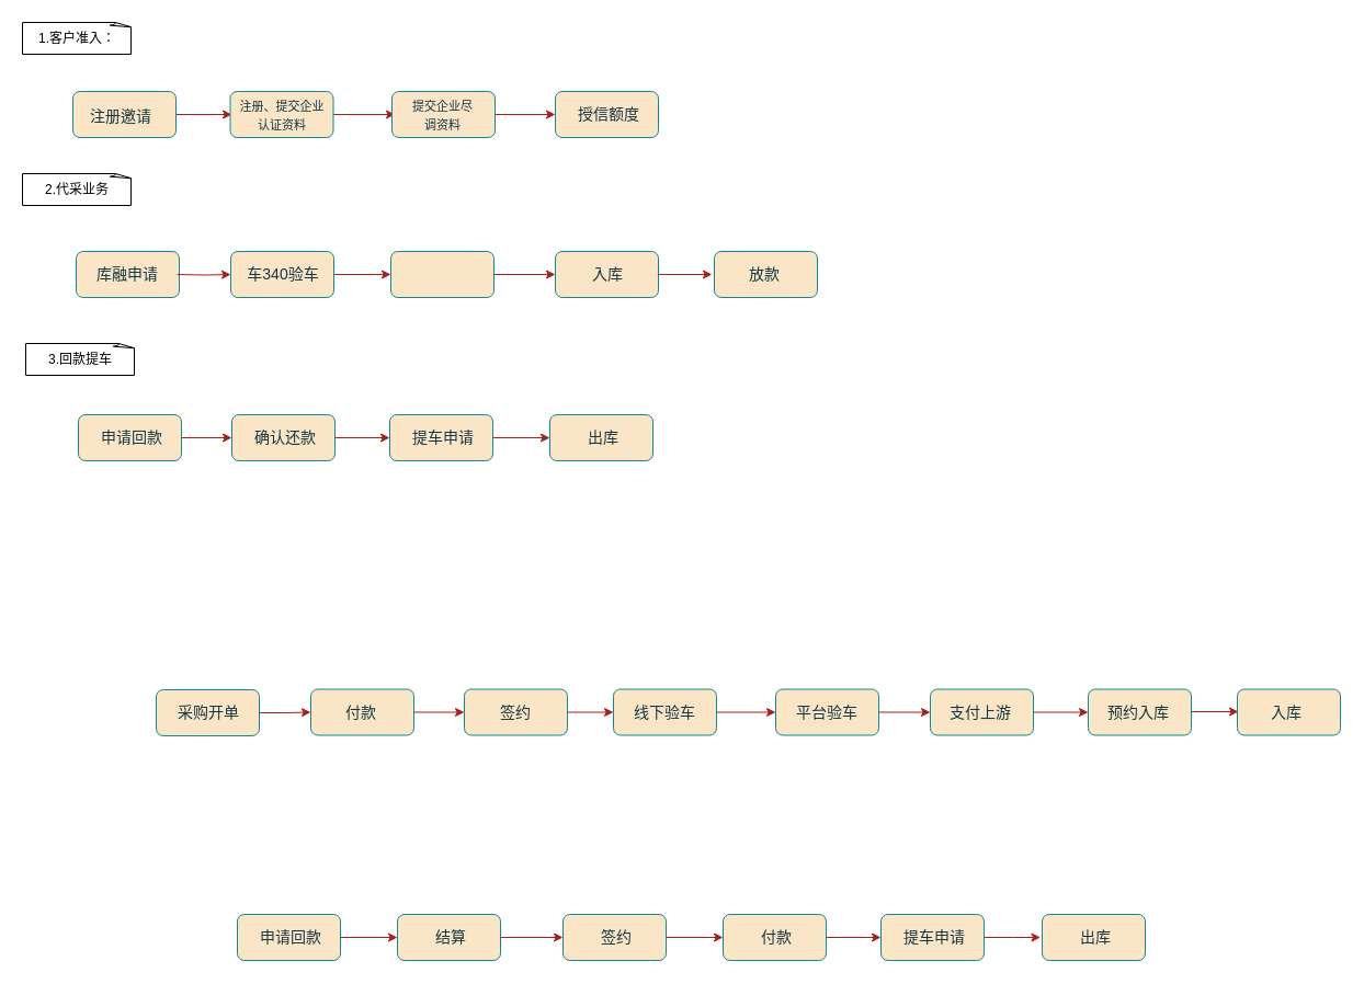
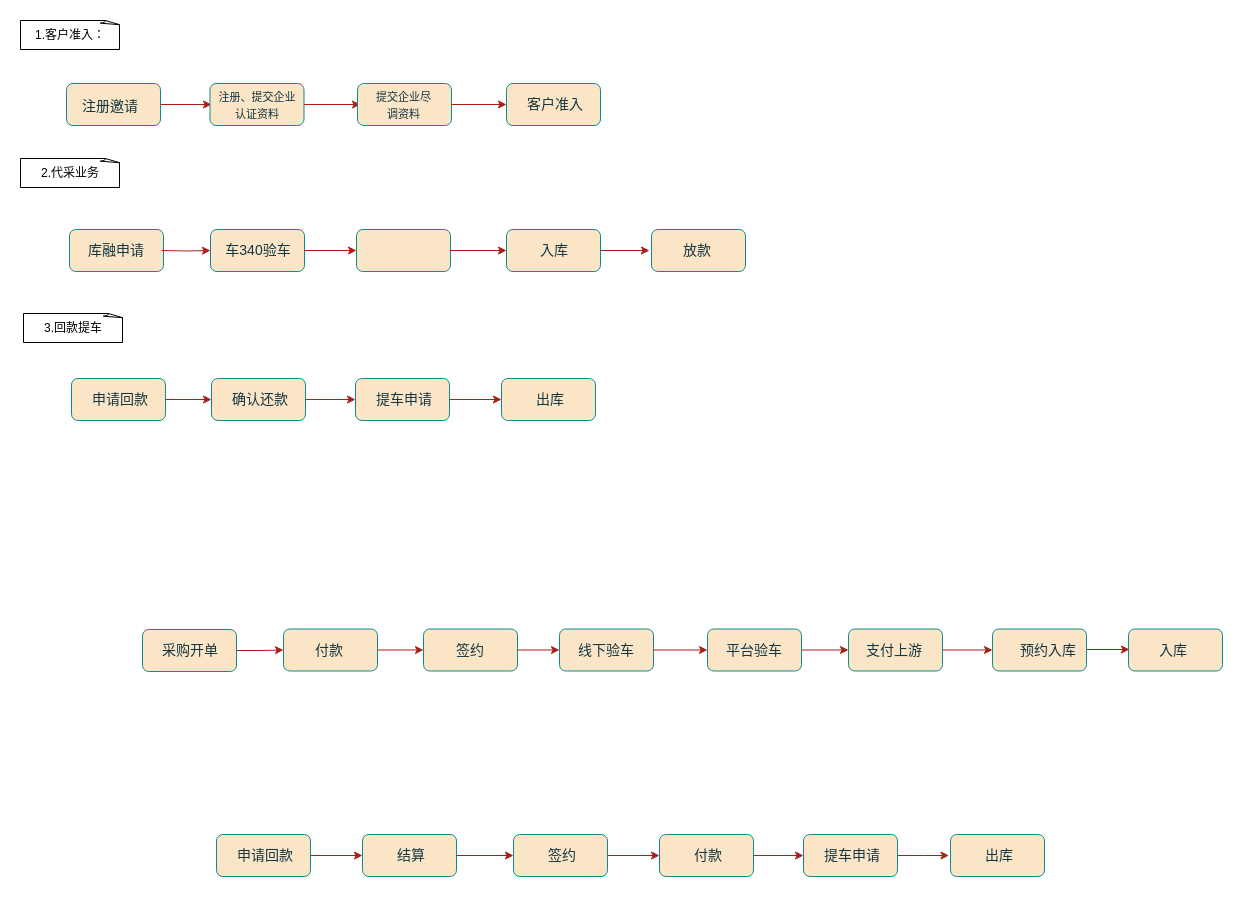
- <mxCell id="97" value="授信额度" style="text;strokeColor=none;align=center;fillColor=none;html=1;verticalAlign=middle;whiteSpace=wrap;rounded=1;fontSize=14;labelPosition=center;verticalLabelPosition=middle;labelBackgroundColor=none;fontColor=#143642;container=0;" vertex="1" parent="86"><mxGeometry x="459" y="6" width="60" height="30" as="geometry" /></mxCell>
+ <mxCell id="97" value="客户准入" style="text;strokeColor=none;align=center;fillColor=none;html=1;verticalAlign=middle;whiteSpace=wrap;rounded=1;fontSize=14;labelPosition=center;verticalLabelPosition=middle;labelBackgroundColor=none;fontColor=#143642;container=0;" vertex="1" parent="86"><mxGeometry x="459" y="6" width="60" height="30" as="geometry" /></mxCell>
- <mxCell id="55" value="&lt;span style=&quot;font-size: 14px;&quot;&gt;预约入库&lt;/span&gt;" style="text;strokeColor=none;align=center;fillColor=none;html=1;verticalAlign=middle;whiteSpace=wrap;rounded=1;labelPosition=center;verticalLabelPosition=middle;labelBackgroundColor=none;fontColor=#143642;container=0;" vertex="1" parent="50"><mxGeometry x="725" y="6.5" width="60" height="30" as="geometry" /></mxCell>
+ <mxCell id="55" value="&lt;span style=&quot;font-size: 14px;&quot;&gt;预约入库&lt;/span&gt;" style="text;strokeColor=none;align=center;fillColor=none;html=1;verticalAlign=middle;whiteSpace=wrap;rounded=1;labelPosition=center;verticalLabelPosition=middle;labelBackgroundColor=none;fontColor=#143642;container=0;" vertex="1" parent="50"><mxGeometry x="735" y="6.5" width="60" height="30" as="geometry" /></mxCell>
